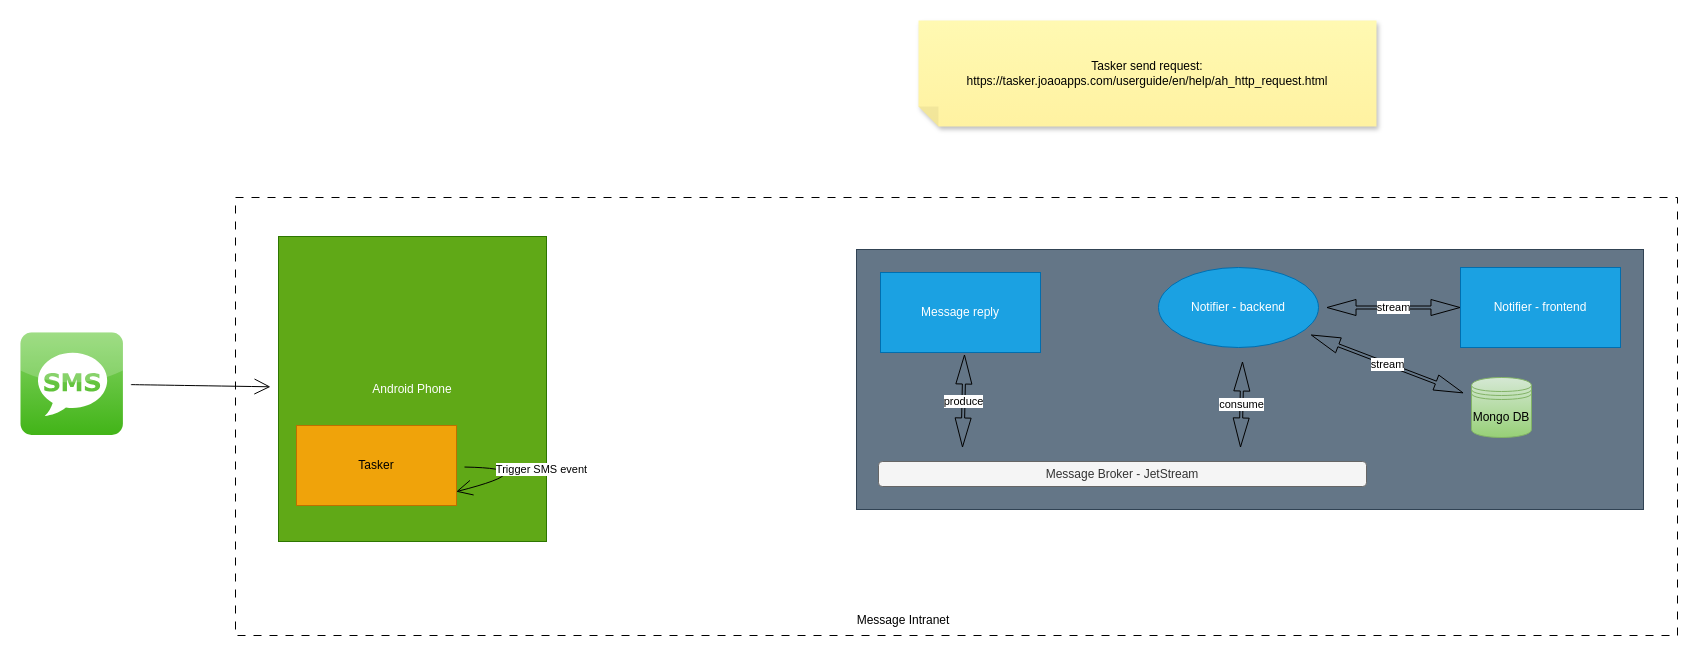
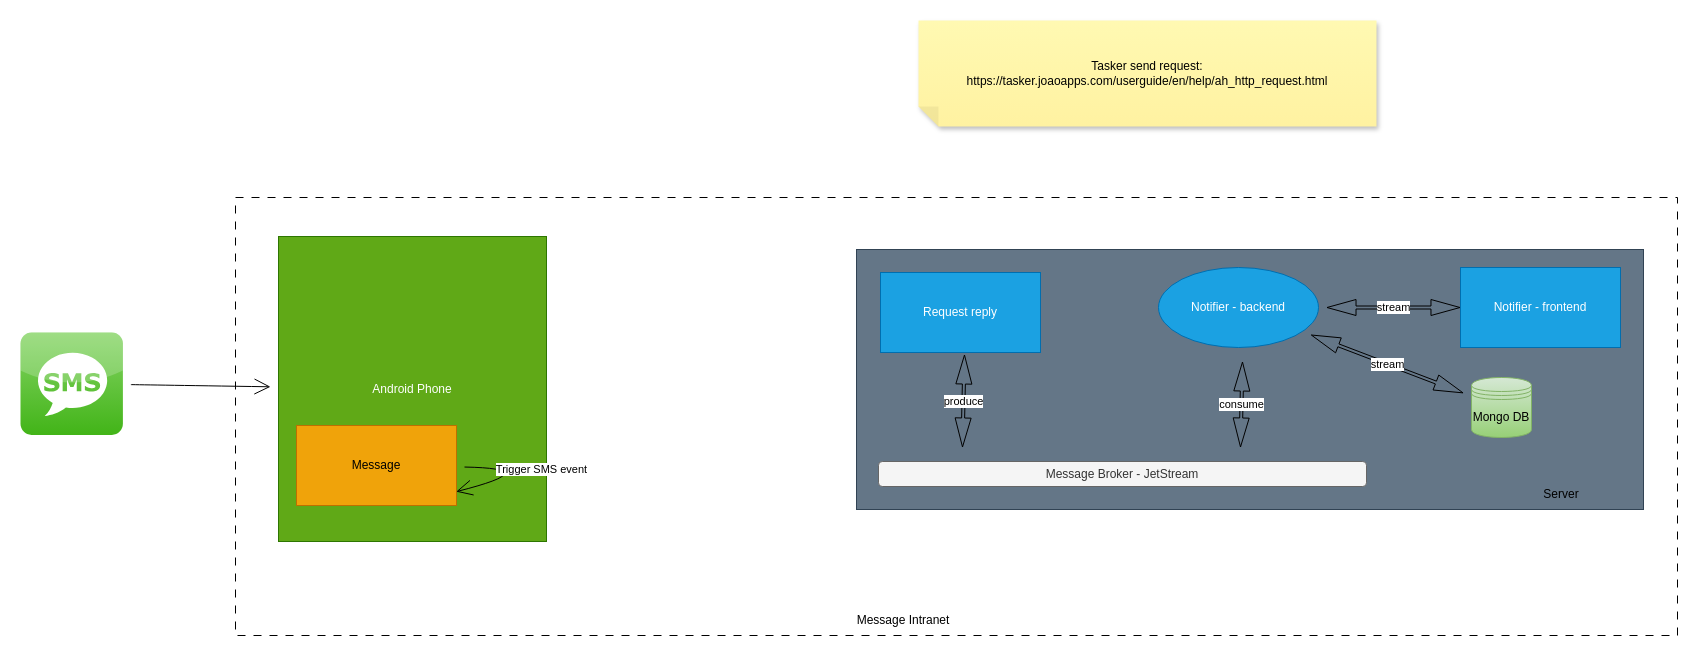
- <mxCell id="12" value="Message reply" style="rounded=0;whiteSpace=wrap;html=1;fillColor=#1ba1e2;strokeColor=#006EAF;fontColor=#ffffff;gradientDirection=north;" parent="1" vertex="1"><mxGeometry x="880" y="272" width="160" height="80" as="geometry" /></mxCell>
+ <mxCell id="12" value="Request reply" style="rounded=0;whiteSpace=wrap;html=1;fillColor=#1ba1e2;strokeColor=#006EAF;fontColor=#ffffff;gradientDirection=north;" parent="1" vertex="1"><mxGeometry x="880" y="272" width="160" height="80" as="geometry" /></mxCell>
- <mxCell id="4" value="Tasker" style="rounded=0;whiteSpace=wrap;html=1;fillColor=#f0a30a;strokeColor=#BD7000;fontColor=#000000;" parent="1" vertex="1"><mxGeometry x="296" y="425" width="160" height="80" as="geometry" /></mxCell>
+ <mxCell id="4" value="Message" style="rounded=0;whiteSpace=wrap;html=1;fillColor=#f0a30a;strokeColor=#BD7000;fontColor=#000000;" parent="1" vertex="1"><mxGeometry x="296" y="425" width="160" height="80" as="geometry" /></mxCell>
+ <mxCell id="20" value="Server" style="text;strokeColor=none;fillColor=none;html=1;align=center;verticalAlign=middle;whiteSpace=wrap;rounded=0;" parent="1" vertex="1"><mxGeometry x="1479" y="479" width="164" height="30" as="geometry" /></mxCell>
